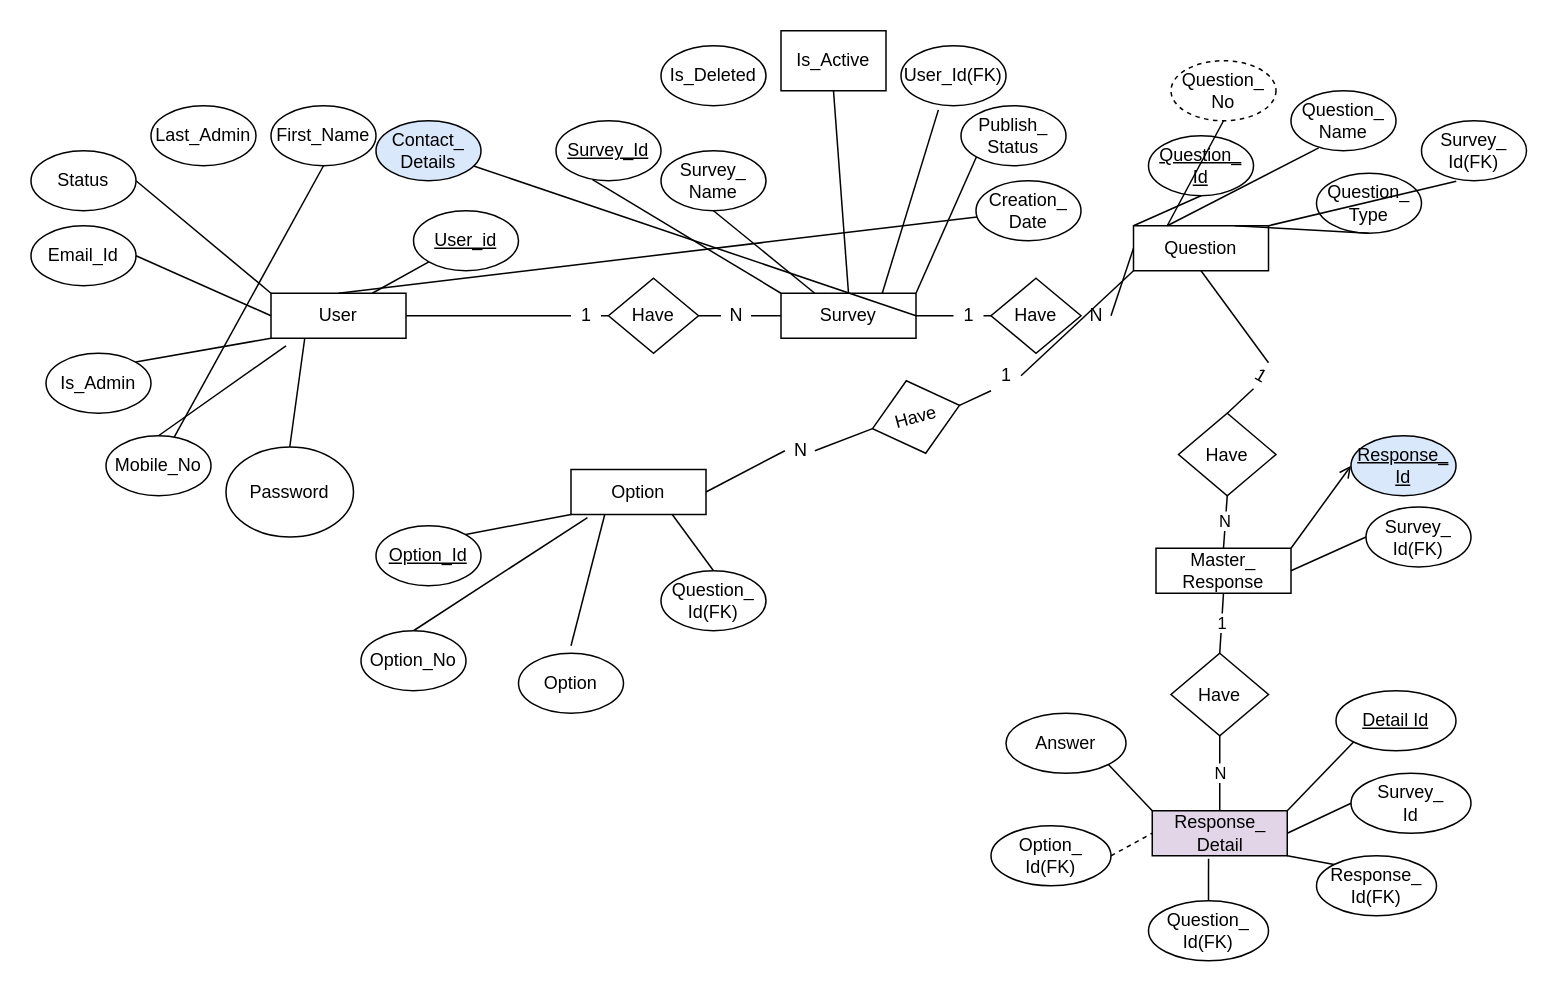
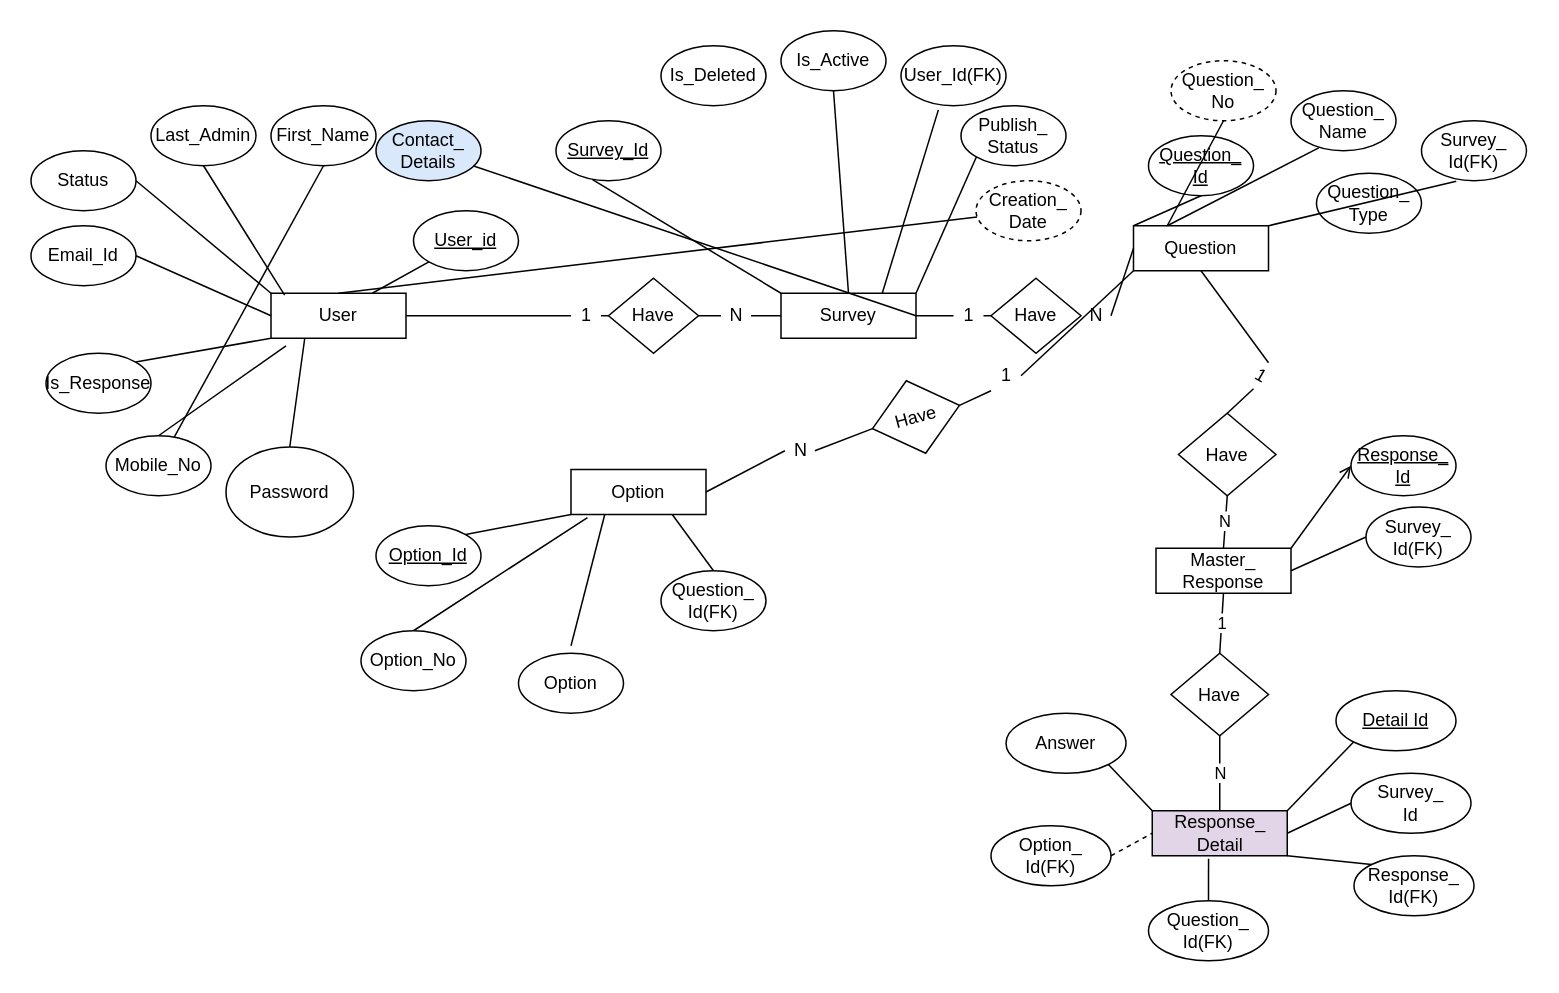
- <mxCell id="78" value="Is_Active" style="whiteSpace=wrap;html=1;rounded=0;" vertex="1" parent="1"><mxGeometry x="520" y="20" width="70" height="40" as="geometry" /></mxCell>
+ <mxCell id="78" value="Is_Active" style="ellipse;whiteSpace=wrap;html=1;" vertex="1" parent="1"><mxGeometry x="520" y="20" width="70" height="40" as="geometry" /></mxCell>
- <mxCell id="26" value="Survey_&lt;br&gt;Name" style="ellipse;whiteSpace=wrap;html=1;" parent="1" vertex="1"><mxGeometry x="440" y="100" width="70" height="40" as="geometry" /></mxCell>
- <mxCell id="25" value="Creation_&lt;br&gt;Date" style="ellipse;whiteSpace=wrap;html=1;" parent="1" vertex="1"><mxGeometry x="650" y="120" width="70" height="40" as="geometry" /></mxCell>
+ <mxCell id="25" value="Creation_&lt;br&gt;Date" style="ellipse;whiteSpace=wrap;html=1;dashed=1;" parent="1" vertex="1"><mxGeometry x="650" y="120" width="70" height="40" as="geometry" /></mxCell>
+ <mxCell id="18" value="" style="endArrow=none;html=1;exitX=0.5;exitY=1;exitDx=0;exitDy=0;entryX=0.101;entryY=0.043;entryDx=0;entryDy=0;entryPerimeter=0;" parent="1" source="7" target="2" edge="1"><mxGeometry width="50" height="50" relative="1" as="geometry"><mxPoint x="200" y="160" as="sourcePoint" /><mxPoint x="250" y="110" as="targetPoint" /></mxGeometry></mxCell>
- <mxCell id="40" value="" style="endArrow=none;html=1;exitX=0.75;exitY=0;exitDx=0;exitDy=0;entryX=0.5;entryY=1;entryDx=0;entryDy=0;" parent="1" source="6" target="35" edge="1"><mxGeometry width="50" height="50" relative="1" as="geometry"><mxPoint x="800" y="195" as="sourcePoint" /><mxPoint x="850" y="145" as="targetPoint" /></mxGeometry></mxCell>
- <mxCell id="32" value="" style="endArrow=none;html=1;exitX=0.5;exitY=1;exitDx=0;exitDy=0;entryX=0.25;entryY=0;entryDx=0;entryDy=0;" parent="1" source="26" target="4" edge="1"><mxGeometry width="50" height="50" relative="1" as="geometry"><mxPoint x="480" y="290" as="sourcePoint" /><mxPoint x="540" y="200" as="targetPoint" /></mxGeometry></mxCell>
- <mxCell id="15" value="Is_Admin" style="ellipse;whiteSpace=wrap;html=1;" parent="1" vertex="1"><mxGeometry x="30" y="235" width="70" height="40" as="geometry" /></mxCell>
+ <mxCell id="15" value="Is_Response" style="ellipse;whiteSpace=wrap;html=1;" parent="1" vertex="1"><mxGeometry x="30" y="235" width="70" height="40" as="geometry" /></mxCell>
- <mxCell id="49" value="&lt;u&gt;Response_&lt;br&gt;Id&lt;br&gt;&lt;/u&gt;" style="ellipse;whiteSpace=wrap;html=1;fillColor=#dae8fc;" parent="1" vertex="1"><mxGeometry x="900" y="290" width="70" height="40" as="geometry" /></mxCell>
+ <mxCell id="49" value="&lt;u&gt;Response_&lt;br&gt;Id&lt;br&gt;&lt;/u&gt;" style="ellipse;whiteSpace=wrap;html=1;" parent="1" vertex="1"><mxGeometry x="900" y="290" width="70" height="40" as="geometry" /></mxCell>
- <mxCell id="94" value="Response_&lt;br&gt;Id(FK)" style="ellipse;whiteSpace=wrap;html=1;" vertex="1" parent="1"><mxGeometry x="877" y="570" width="80" height="40" as="geometry" /></mxCell>
+ <mxCell id="94" value="Response_&lt;br&gt;Id(FK)" style="ellipse;whiteSpace=wrap;html=1;" vertex="1" parent="1"><mxGeometry x="902" y="570" width="80" height="40" as="geometry" /></mxCell>
